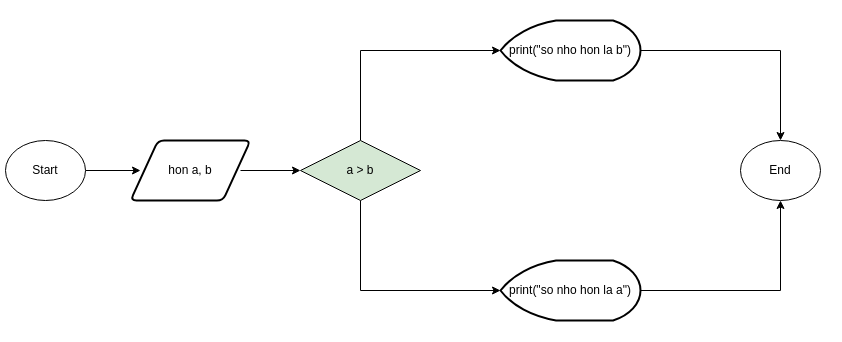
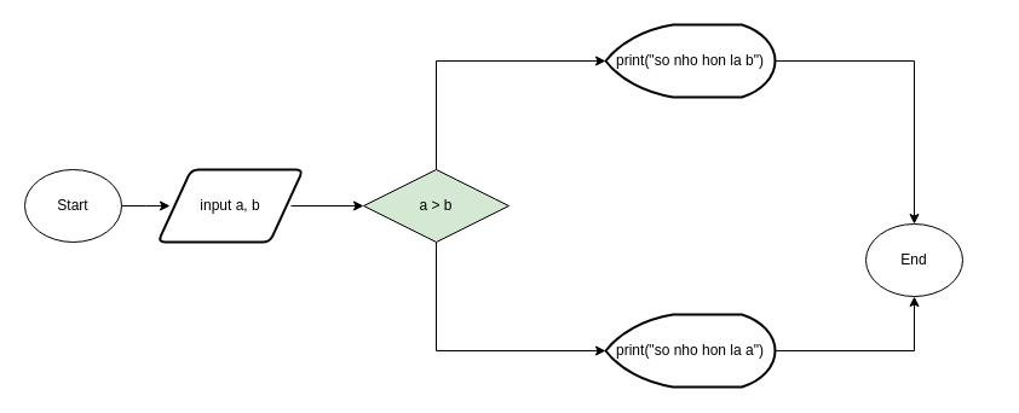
- <mxCell id="3" value="Start" style="ellipse;whiteSpace=wrap;html=1;" parent="1" vertex="1"><mxGeometry x="5" y="140" width="80" height="60" as="geometry" /></mxCell>
+ <mxCell id="3" value="Start" style="ellipse;whiteSpace=wrap;html=1;" parent="1" vertex="1"><mxGeometry x="20" y="140" width="80" height="60" as="geometry" /></mxCell>
- <mxCell id="8" value="hon a, b" style="shape=parallelogram;html=1;strokeWidth=2;perimeter=parallelogramPerimeter;whiteSpace=wrap;rounded=1;arcSize=12;size=0.23;" parent="1" vertex="1"><mxGeometry x="130" y="140" width="120" height="60" as="geometry" /></mxCell>
+ <mxCell id="8" value="input a, b" style="shape=parallelogram;html=1;strokeWidth=2;perimeter=parallelogramPerimeter;whiteSpace=wrap;rounded=1;arcSize=12;size=0.23;" parent="1" vertex="1"><mxGeometry x="130" y="140" width="120" height="60" as="geometry" /></mxCell>
- <mxCell id="9" value="End" style="ellipse;whiteSpace=wrap;html=1;" parent="1" vertex="1"><mxGeometry x="740" y="140" width="80" height="60" as="geometry" /></mxCell>
+ <mxCell id="9" value="End" style="ellipse;whiteSpace=wrap;html=1;" parent="1" vertex="1"><mxGeometry x="715" y="185" width="80" height="60" as="geometry" /></mxCell>
